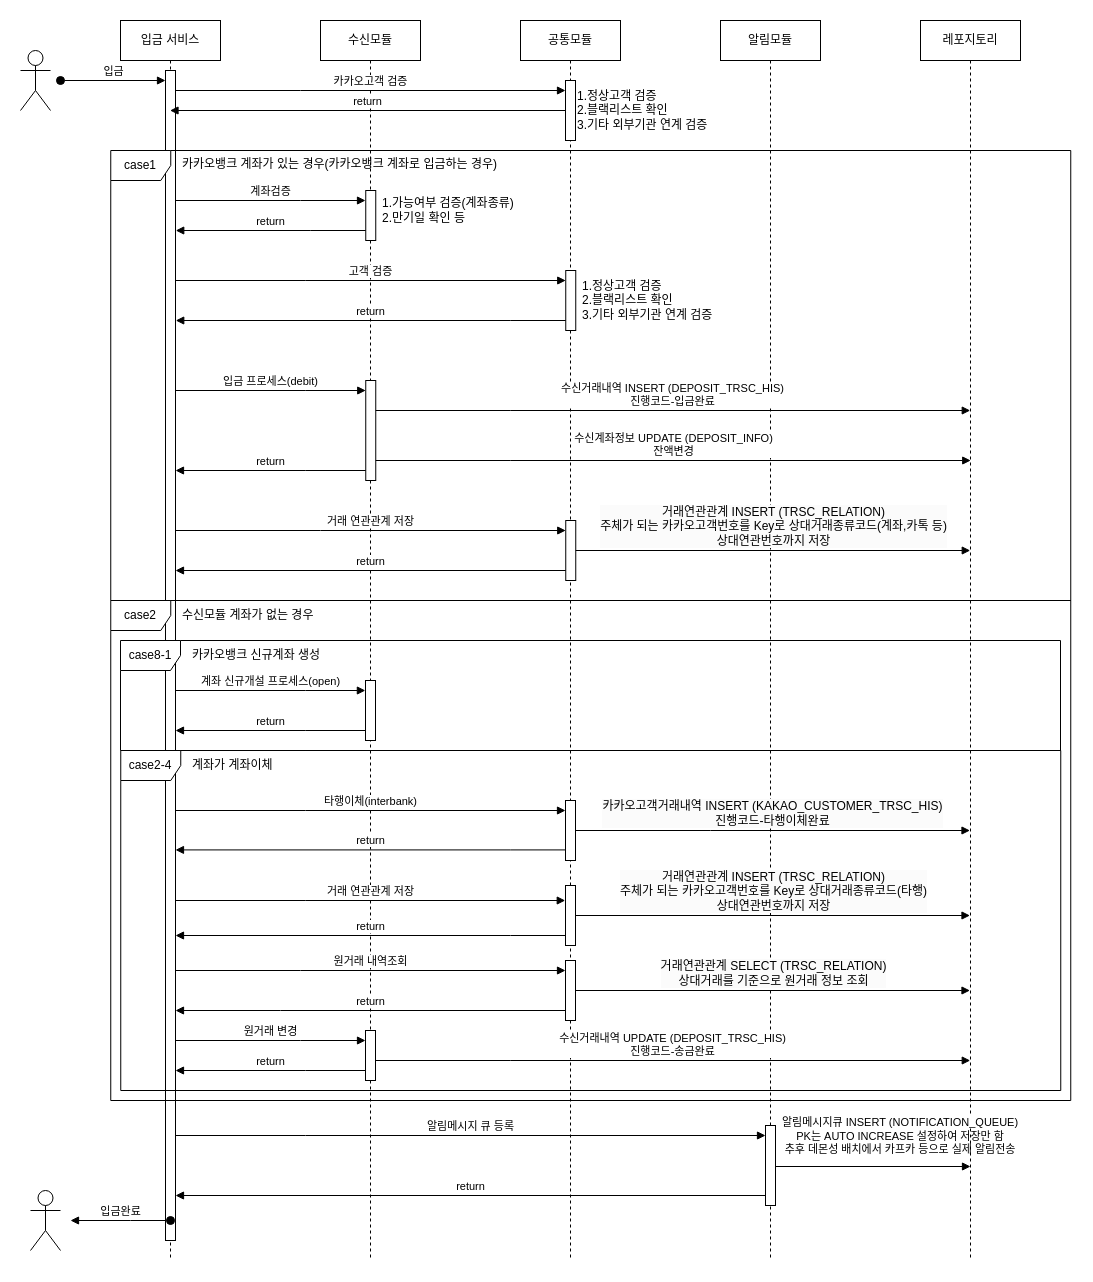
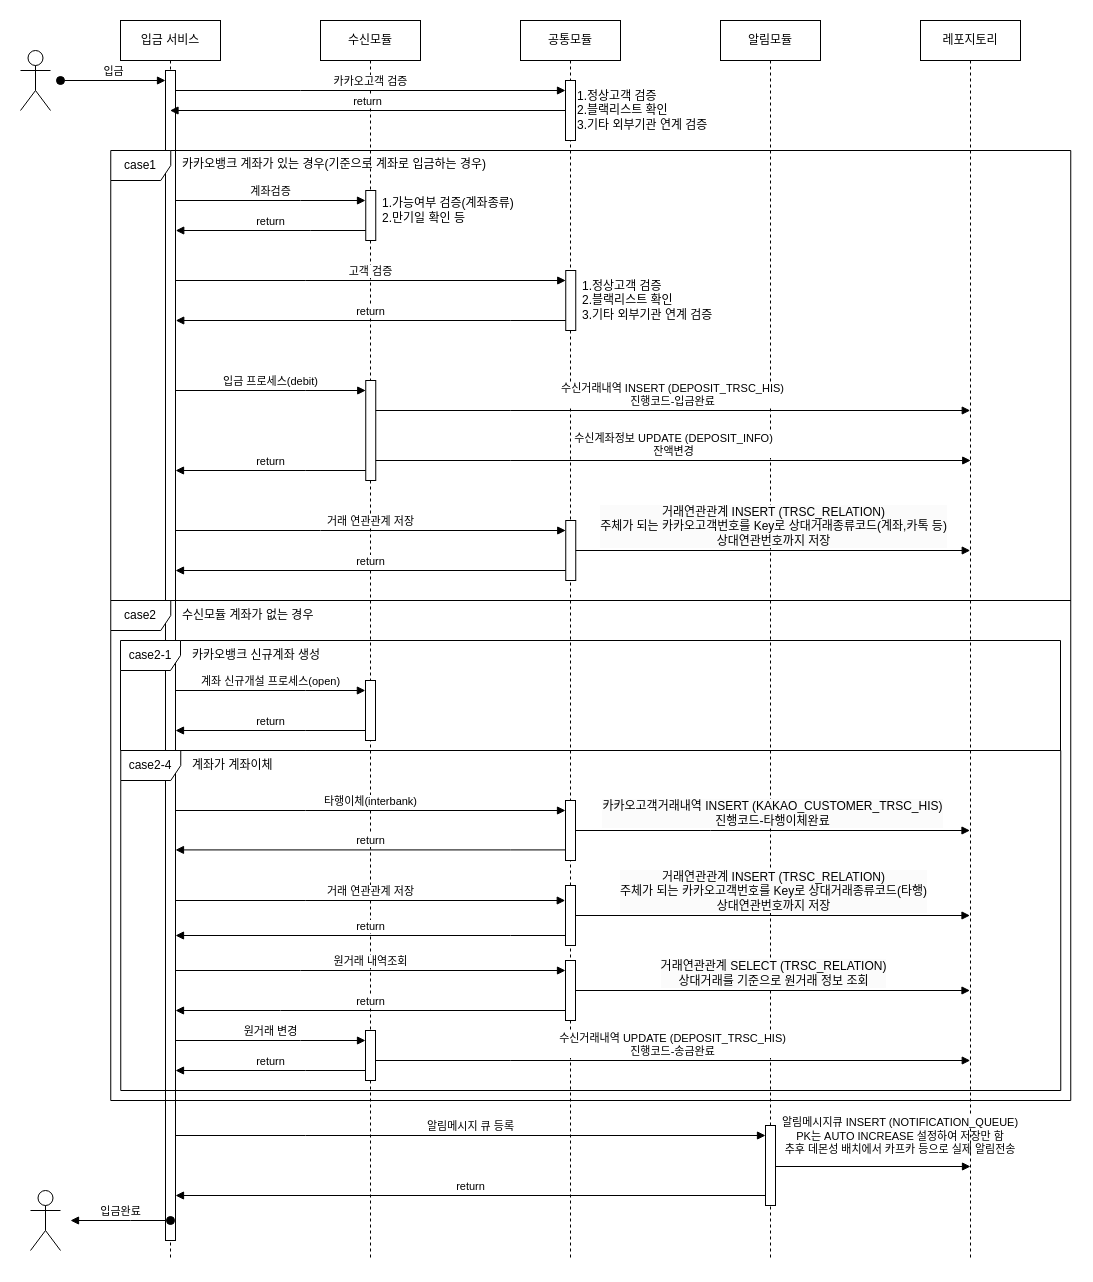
- <mxCell id="40" value="&lt;div style=&quot;&quot;&gt;카카오뱅크 계좌가 있는 경우(카카오뱅크 계좌로 입금하는 경우)&lt;/div&gt;" style="text;html=1;align=left;verticalAlign=middle;resizable=0;points=[];autosize=1;strokeColor=none;fillColor=none;" parent="1" vertex="1"><mxGeometry x="180" y="149" width="360" height="30" as="geometry" /></mxCell>
+ <mxCell id="40" value="&lt;div style=&quot;&quot;&gt;카카오뱅크 계좌가 있는 경우(기준으로 계좌로 입금하는 경우)&lt;/div&gt;" style="text;html=1;align=left;verticalAlign=middle;resizable=0;points=[];autosize=1;strokeColor=none;fillColor=none;" parent="1" vertex="1"><mxGeometry x="180" y="149" width="360" height="30" as="geometry" /></mxCell>
- <mxCell id="43" value="case8-1" style="shape=umlFrame;whiteSpace=wrap;html=1;pointerEvents=0;" parent="1" vertex="1"><mxGeometry x="120" y="640" width="940" height="110" as="geometry" /></mxCell>
+ <mxCell id="43" value="case2-1" style="shape=umlFrame;whiteSpace=wrap;html=1;pointerEvents=0;" parent="1" vertex="1"><mxGeometry x="120" y="640" width="940" height="110" as="geometry" /></mxCell>
